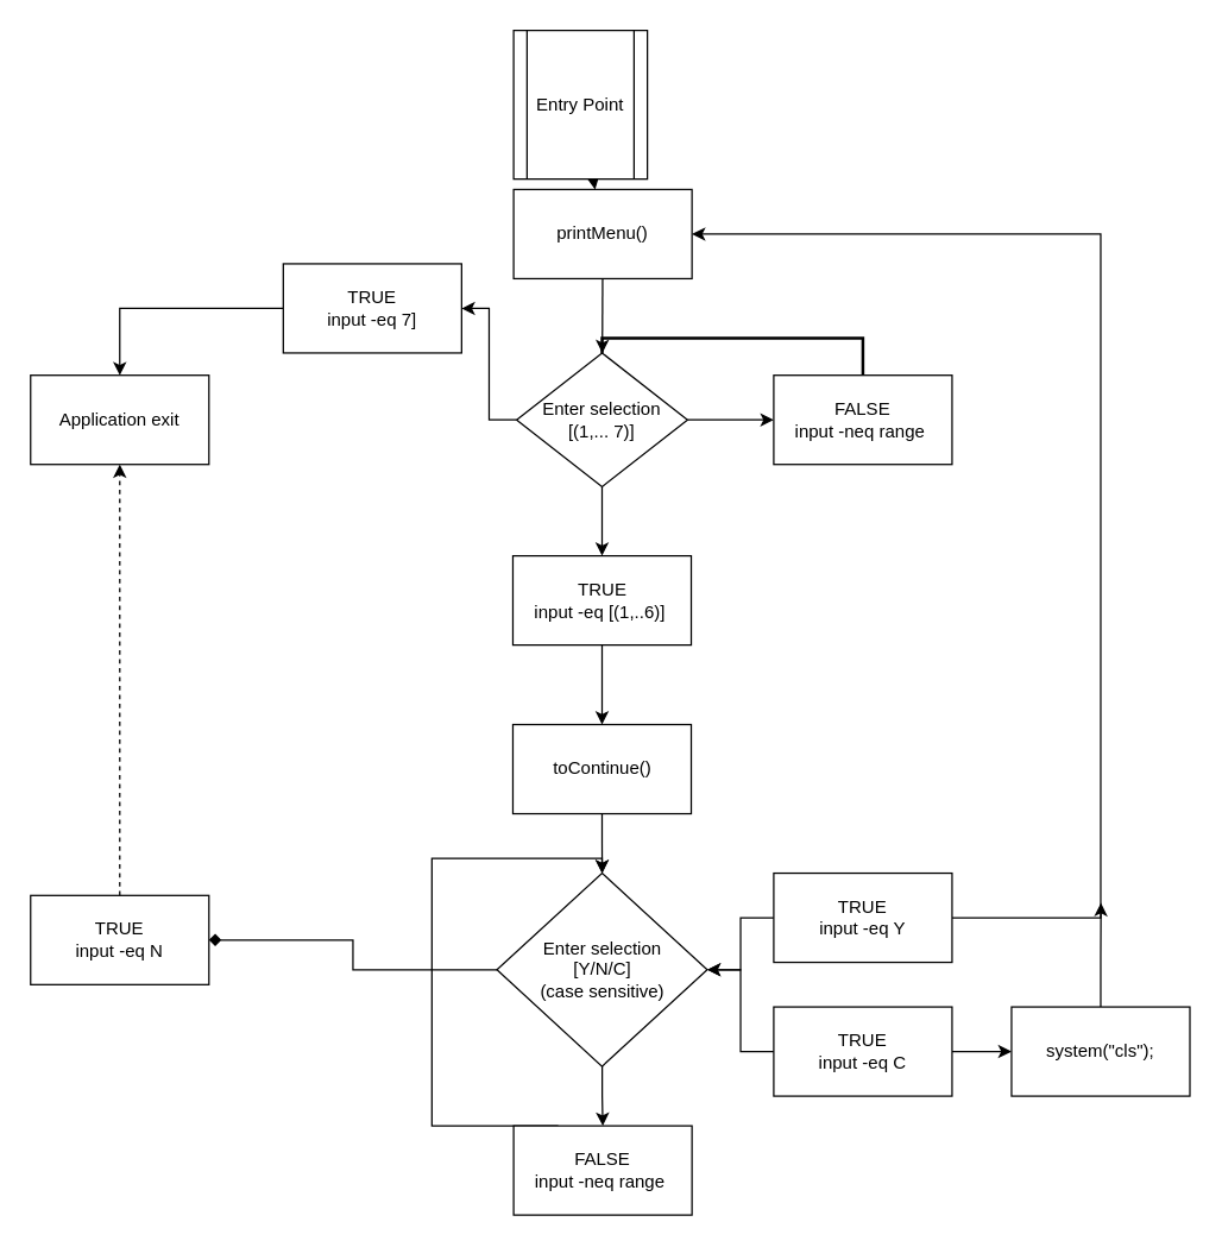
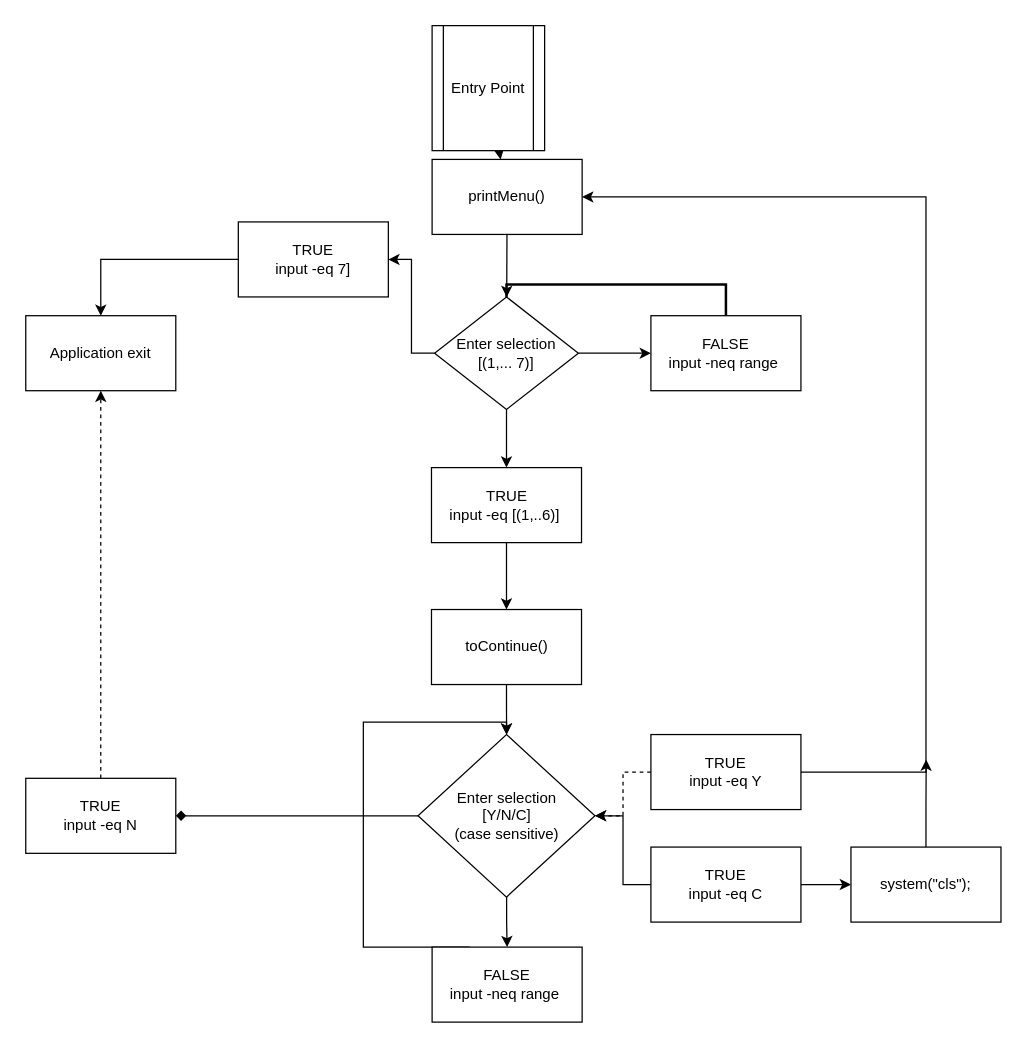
- <mxCell id="22" value="" style="edgeStyle=orthogonalEdgeStyle;html=1;rounded=0;" edge="1" parent="1" source="24" target="21"><mxGeometry relative="1" as="geometry" /></mxCell>
+ <mxCell id="22" value="" style="edgeStyle=orthogonalEdgeStyle;html=1;rounded=0;dashed=1;" edge="1" parent="1" source="24" target="21"><mxGeometry relative="1" as="geometry" /></mxCell>
- <mxCell id="31" value="&lt;span&gt;TRUE&lt;/span&gt;&lt;br&gt;&lt;span&gt;input -eq N&lt;/span&gt;" style="whiteSpace=wrap;html=1;gradientColor=none;rounded=0;" vertex="1" parent="1"><mxGeometry x="20" y="602" width="120" height="60" as="geometry" /></mxCell>
+ <mxCell id="31" value="&lt;span&gt;TRUE&lt;/span&gt;&lt;br&gt;&lt;span&gt;input -eq N&lt;/span&gt;" style="whiteSpace=wrap;html=1;gradientColor=none;rounded=0;" vertex="1" parent="1"><mxGeometry x="20" y="622" width="120" height="60" as="geometry" /></mxCell>
